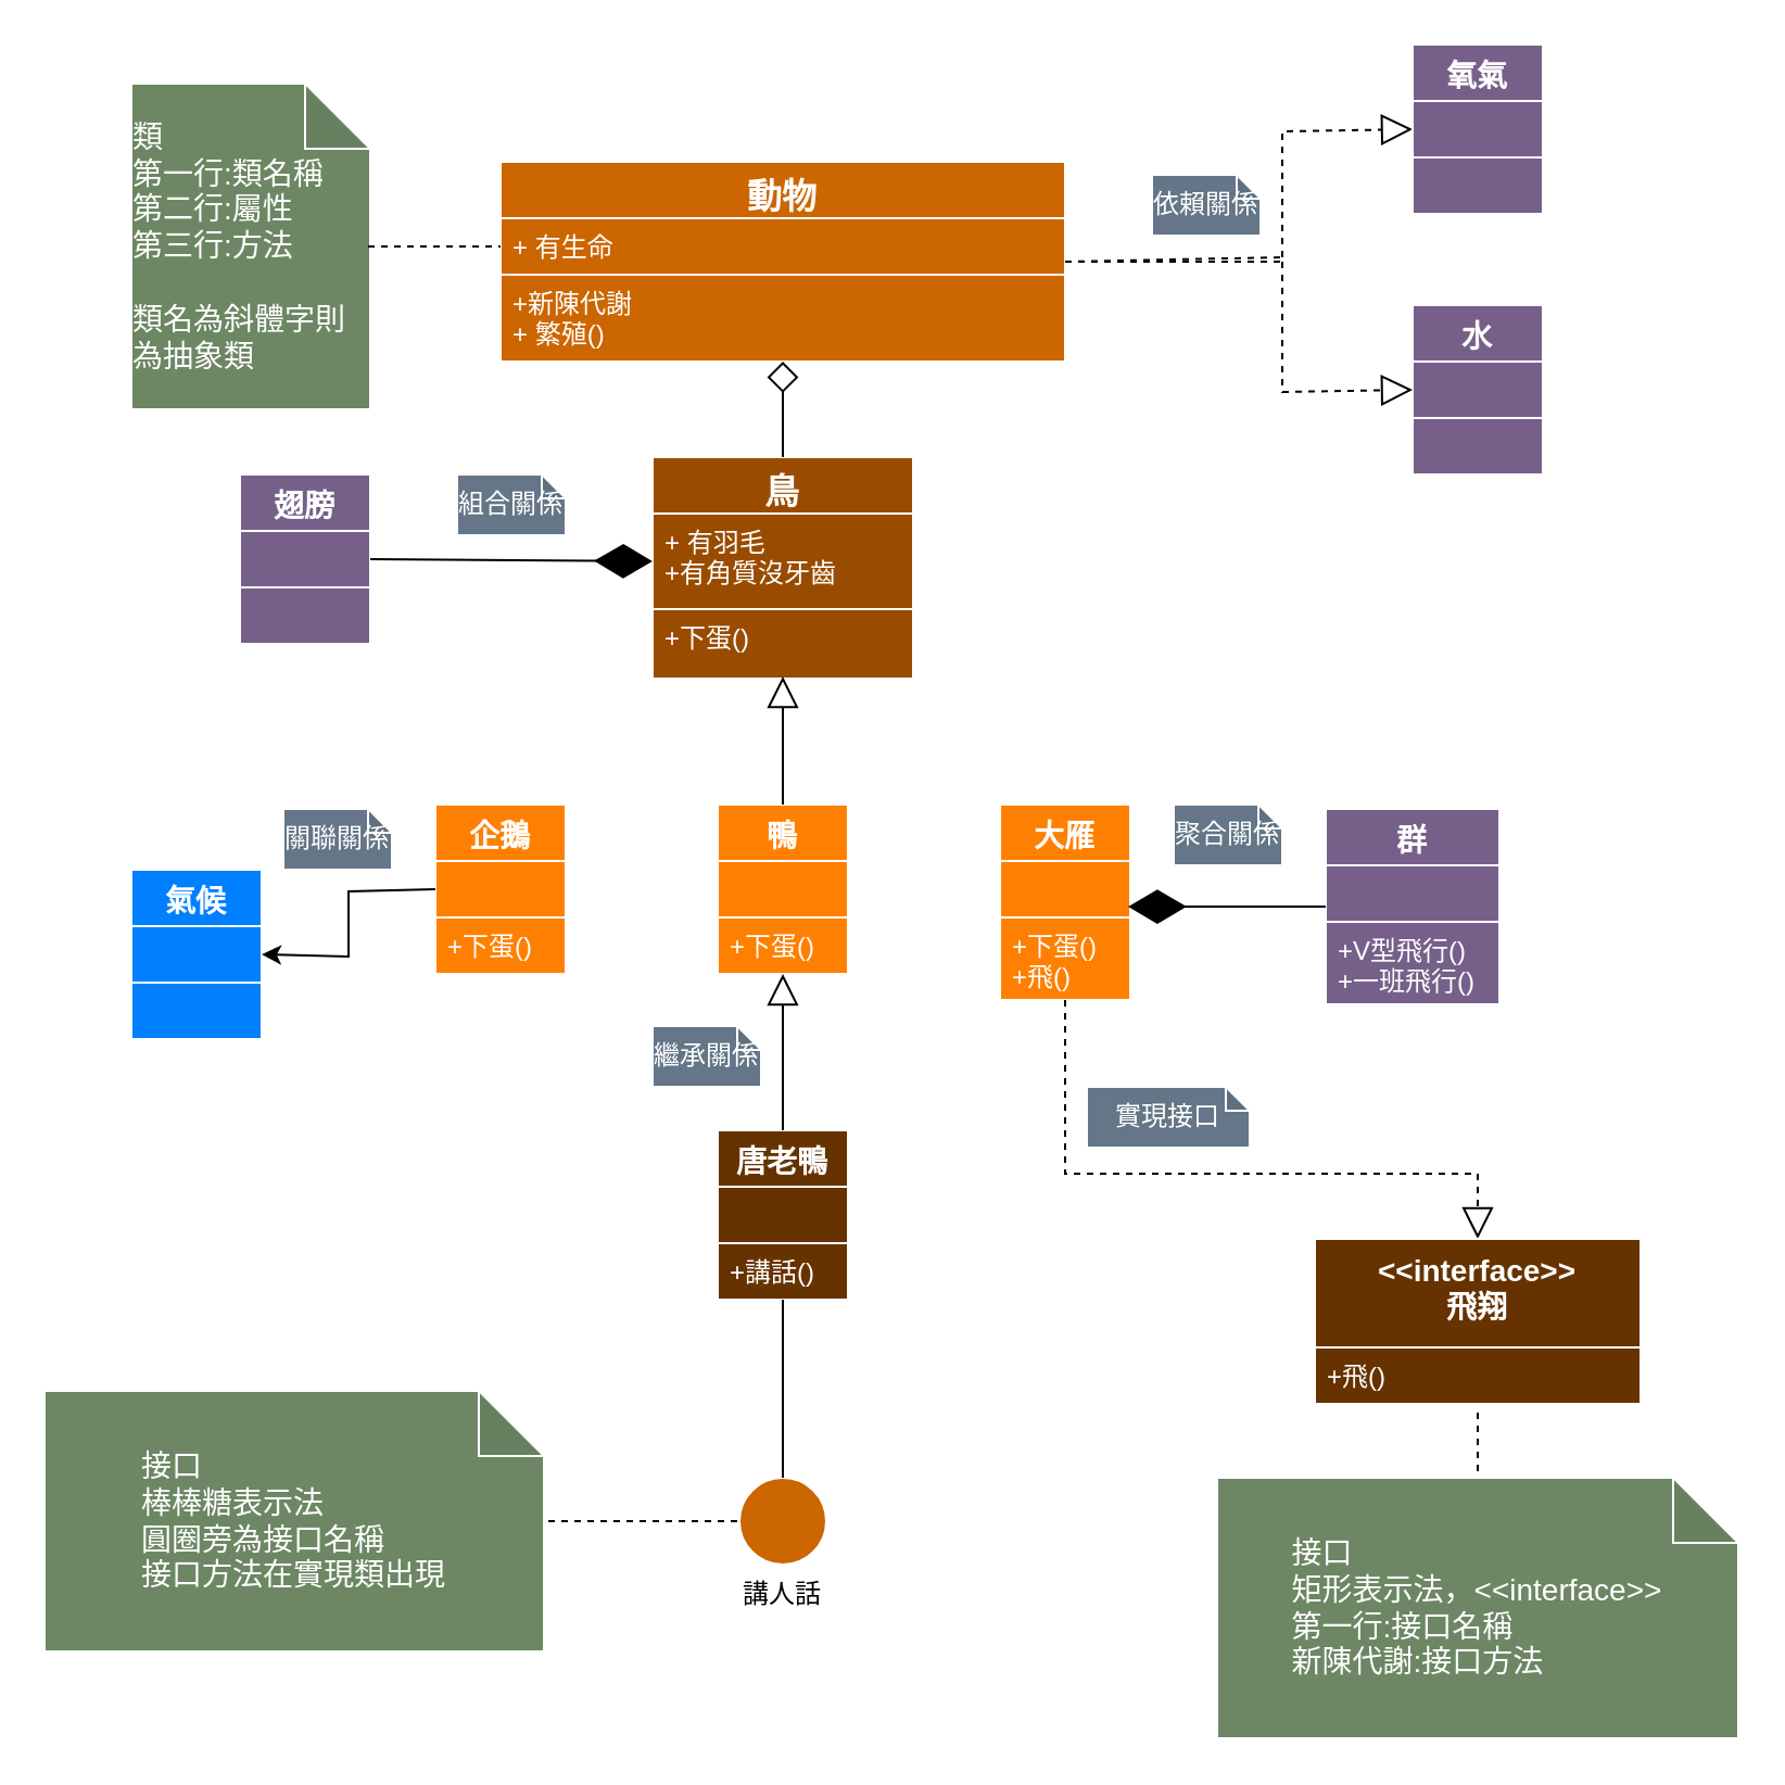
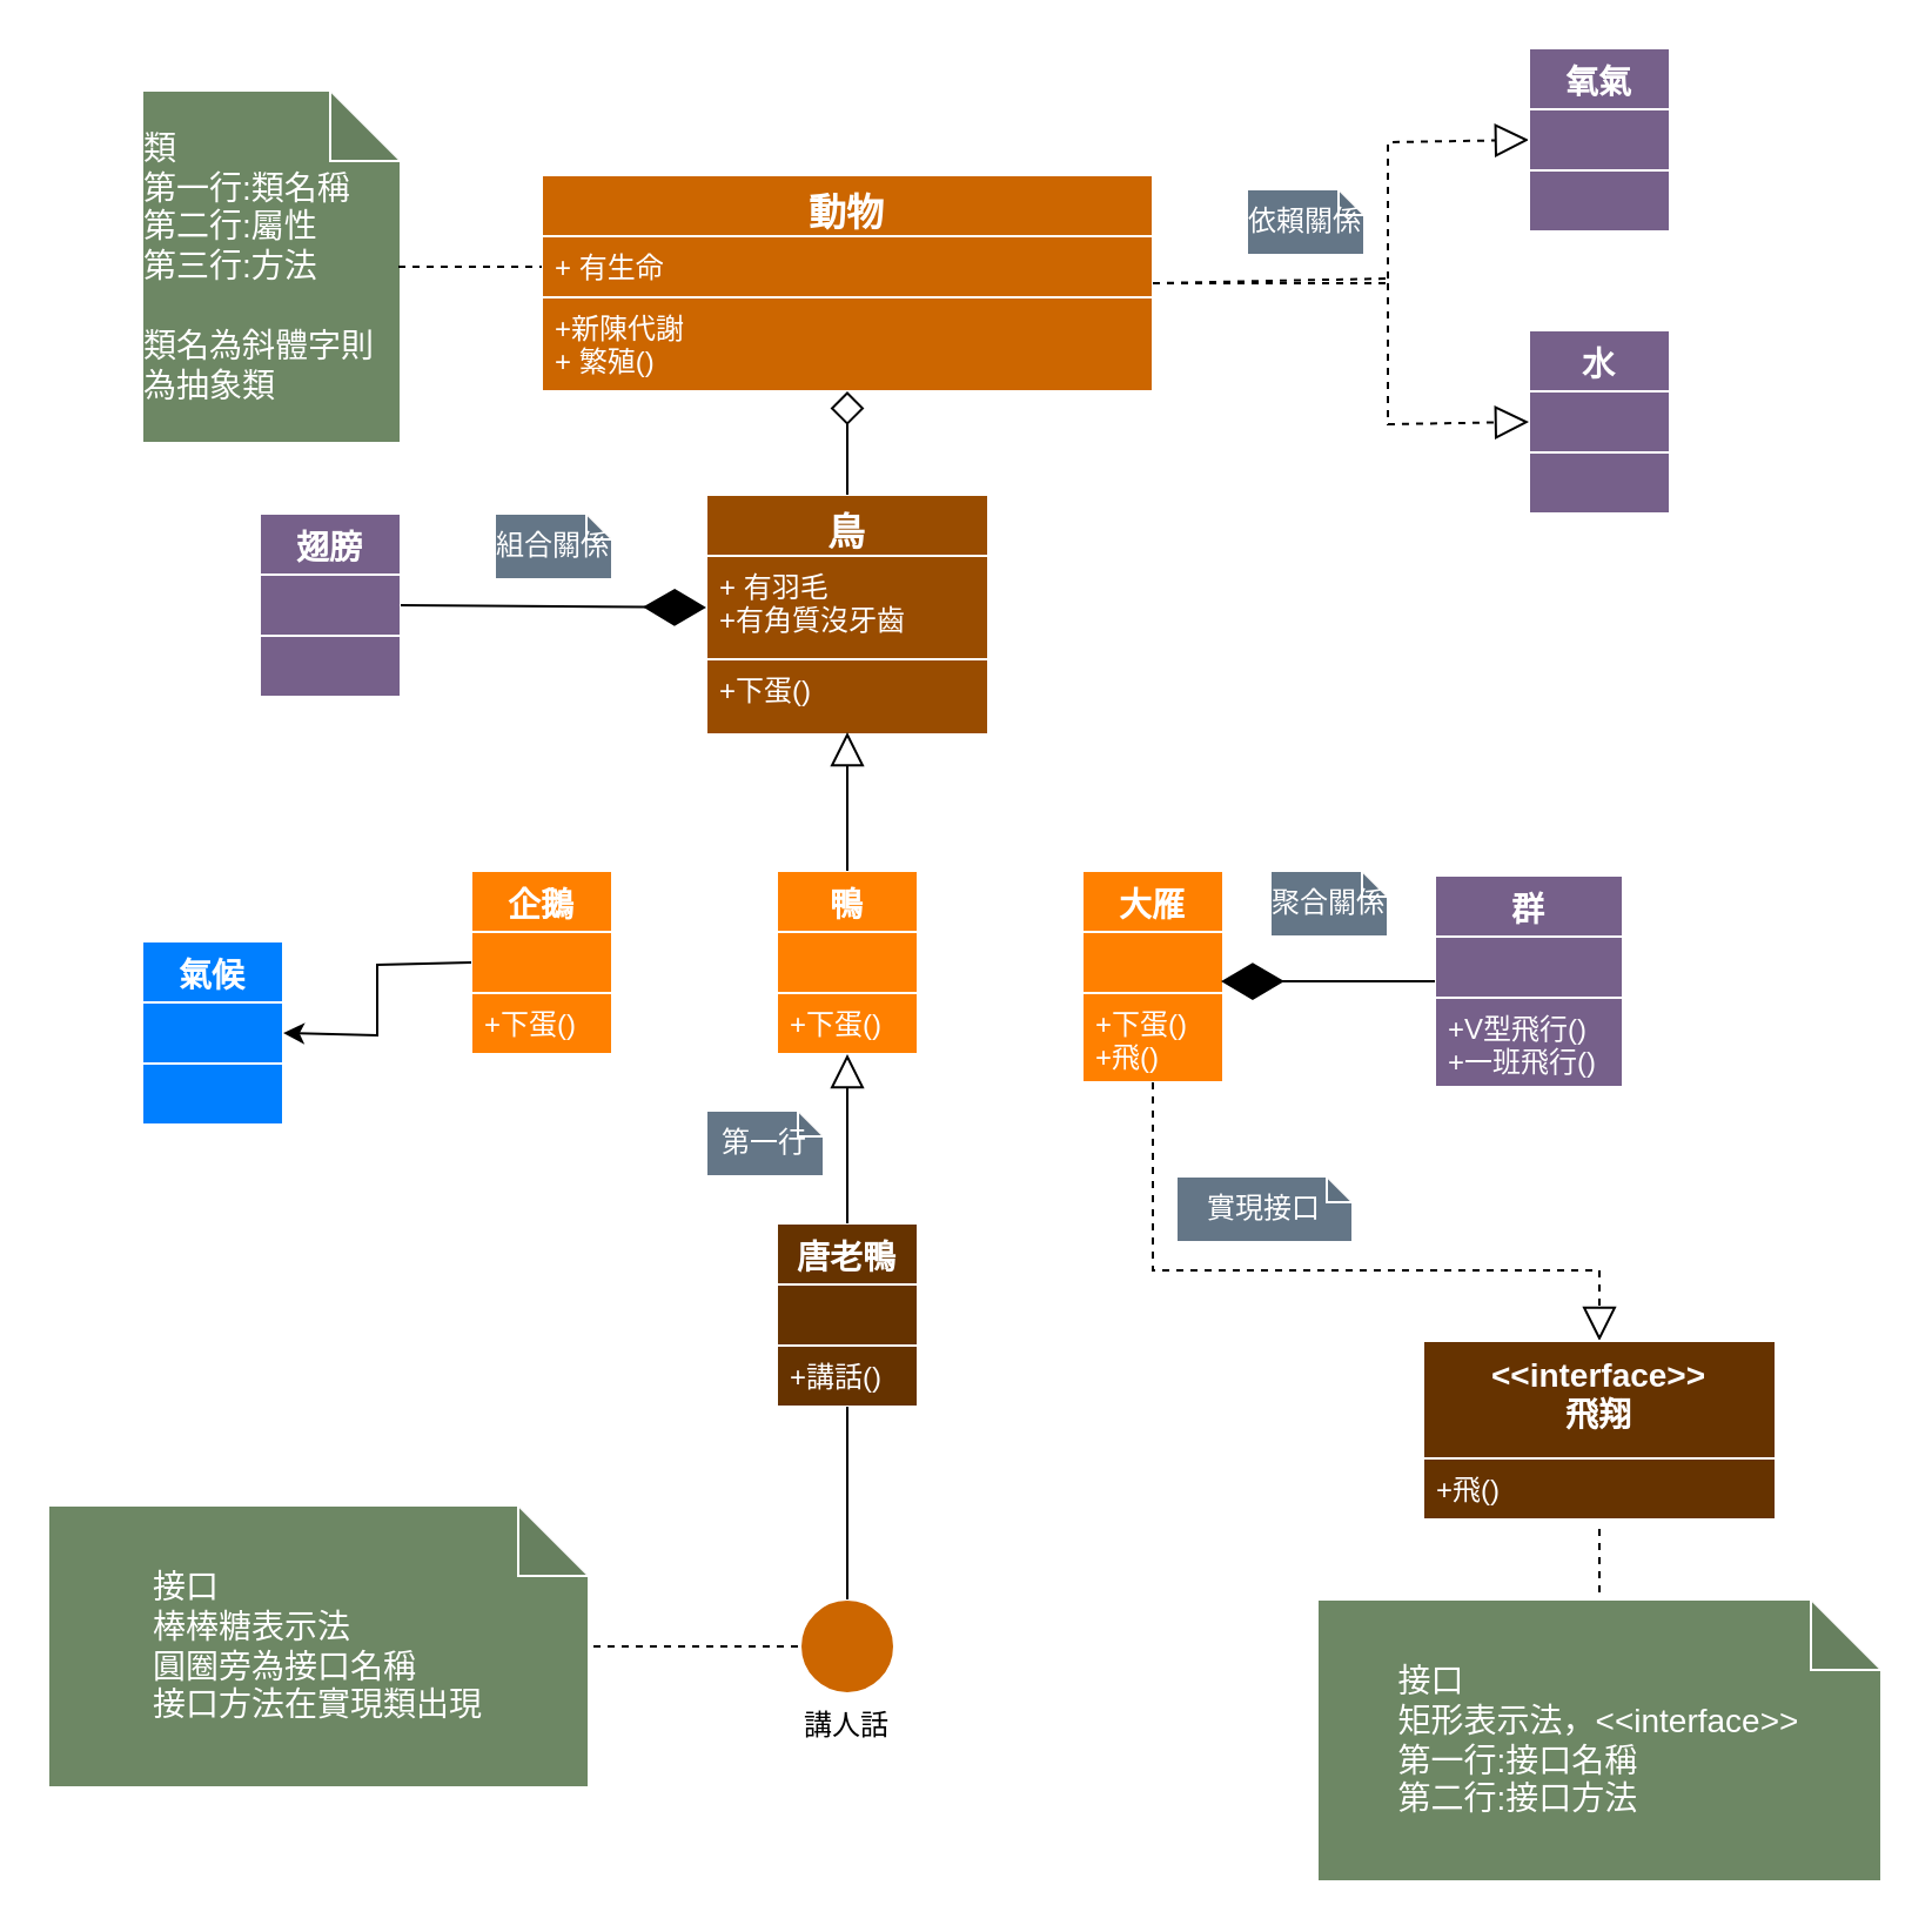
- <mxCell id="35" value="關聯關係" style="shape=note;whiteSpace=wrap;html=1;backgroundOutline=1;darkOpacity=0.05;size=11;fillColor=#647687;fontColor=#ffffff;strokeColor=#FFFFFF;" vertex="1" parent="1"><mxGeometry x="130" y="372" width="50" height="28" as="geometry" /></mxCell>
- <mxCell id="40" value="繼承關係" style="shape=note;whiteSpace=wrap;html=1;backgroundOutline=1;darkOpacity=0.05;size=11;fillColor=#647687;fontColor=#ffffff;strokeColor=#FFFFFF;" vertex="1" parent="1"><mxGeometry x="300" y="472" width="50" height="28" as="geometry" /></mxCell>
+ <mxCell id="40" value="第一行" style="shape=note;whiteSpace=wrap;html=1;backgroundOutline=1;darkOpacity=0.05;size=11;fillColor=#647687;fontColor=#ffffff;strokeColor=#FFFFFF;" vertex="1" parent="1"><mxGeometry x="300" y="472" width="50" height="28" as="geometry" /></mxCell>
- <mxCell id="56" value="&lt;div style=&quot;text-align: left;&quot;&gt;&lt;span style=&quot;font-size: 14px;&quot;&gt;接口&lt;/span&gt;&lt;/div&gt;&lt;div style=&quot;text-align: left;&quot;&gt;&lt;span style=&quot;font-size: 14px;&quot;&gt;矩形表示法，&amp;lt;&amp;lt;interface&amp;gt;&amp;gt;&lt;/span&gt;&lt;/div&gt;&lt;div style=&quot;text-align: left;&quot;&gt;&lt;span style=&quot;font-size: 14px;&quot;&gt;第一行:接口名稱&lt;/span&gt;&lt;/div&gt;&lt;div style=&quot;text-align: left;&quot;&gt;&lt;span style=&quot;font-size: 14px;&quot;&gt;新陳代謝:接口方法&lt;/span&gt;&lt;/div&gt;" style="shape=note;whiteSpace=wrap;html=1;backgroundOutline=1;darkOpacity=0.05;fillColor=#6d8764;fontColor=#ffffff;strokeColor=#FFFFFF;" vertex="1" parent="1"><mxGeometry x="560" y="680" width="240" height="120" as="geometry" /></mxCell>
+ <mxCell id="56" value="&lt;div style=&quot;text-align: left;&quot;&gt;&lt;span style=&quot;font-size: 14px;&quot;&gt;接口&lt;/span&gt;&lt;/div&gt;&lt;div style=&quot;text-align: left;&quot;&gt;&lt;span style=&quot;font-size: 14px;&quot;&gt;矩形表示法，&amp;lt;&amp;lt;interface&amp;gt;&amp;gt;&lt;/span&gt;&lt;/div&gt;&lt;div style=&quot;text-align: left;&quot;&gt;&lt;span style=&quot;font-size: 14px;&quot;&gt;第一行:接口名稱&lt;/span&gt;&lt;/div&gt;&lt;div style=&quot;text-align: left;&quot;&gt;&lt;span style=&quot;font-size: 14px;&quot;&gt;第二行:接口方法&lt;/span&gt;&lt;/div&gt;" style="shape=note;whiteSpace=wrap;html=1;backgroundOutline=1;darkOpacity=0.05;fillColor=#6d8764;fontColor=#ffffff;strokeColor=#FFFFFF;" vertex="1" parent="1"><mxGeometry x="560" y="680" width="240" height="120" as="geometry" /></mxCell>
